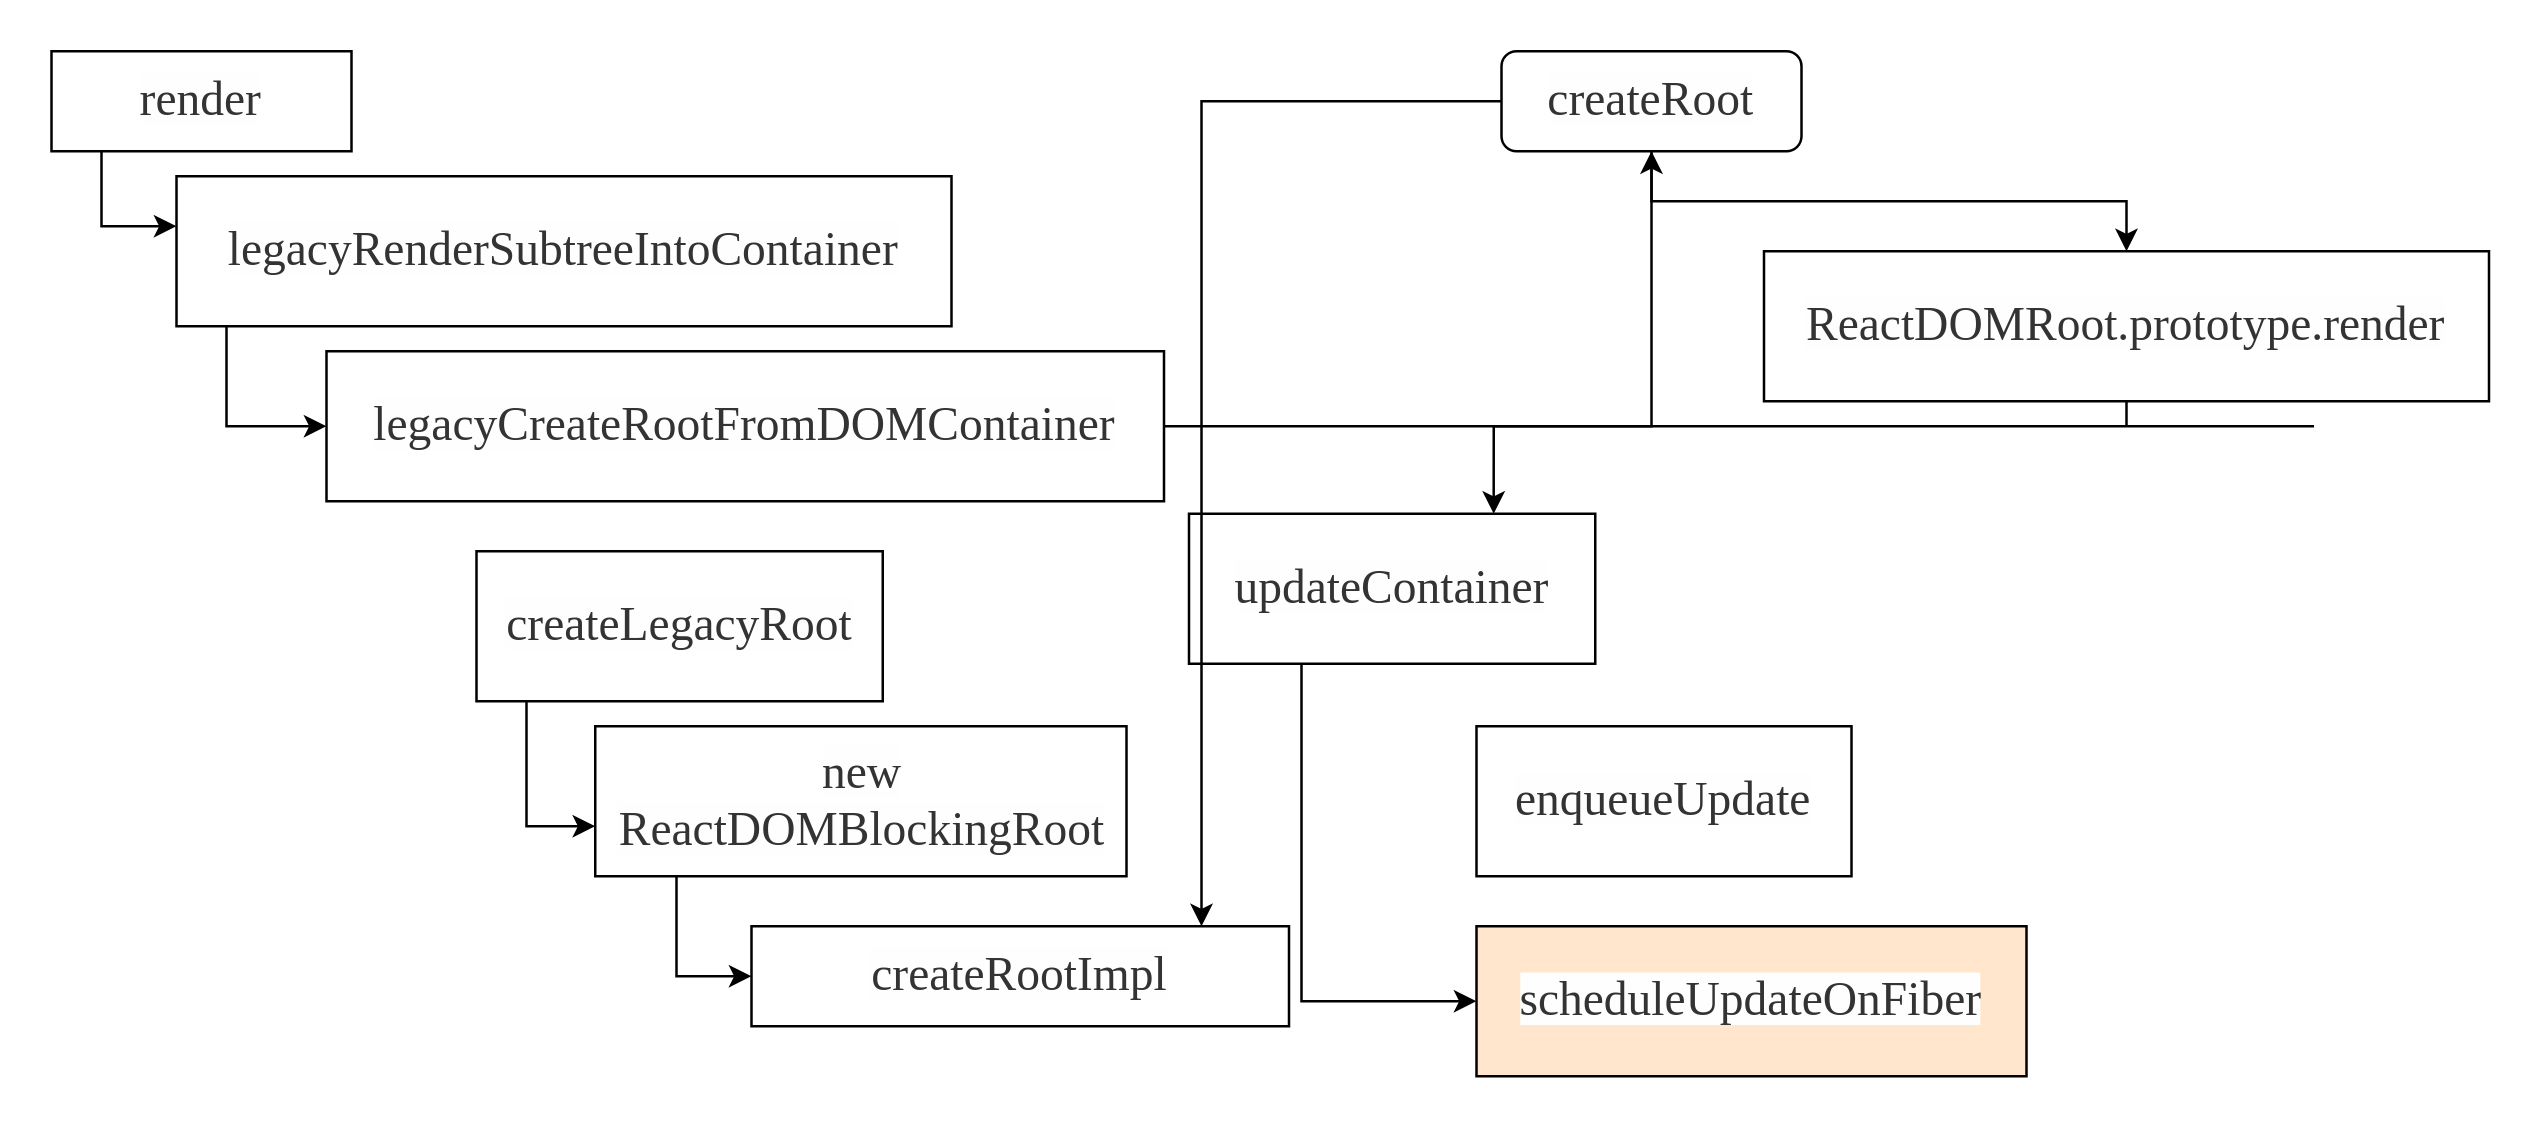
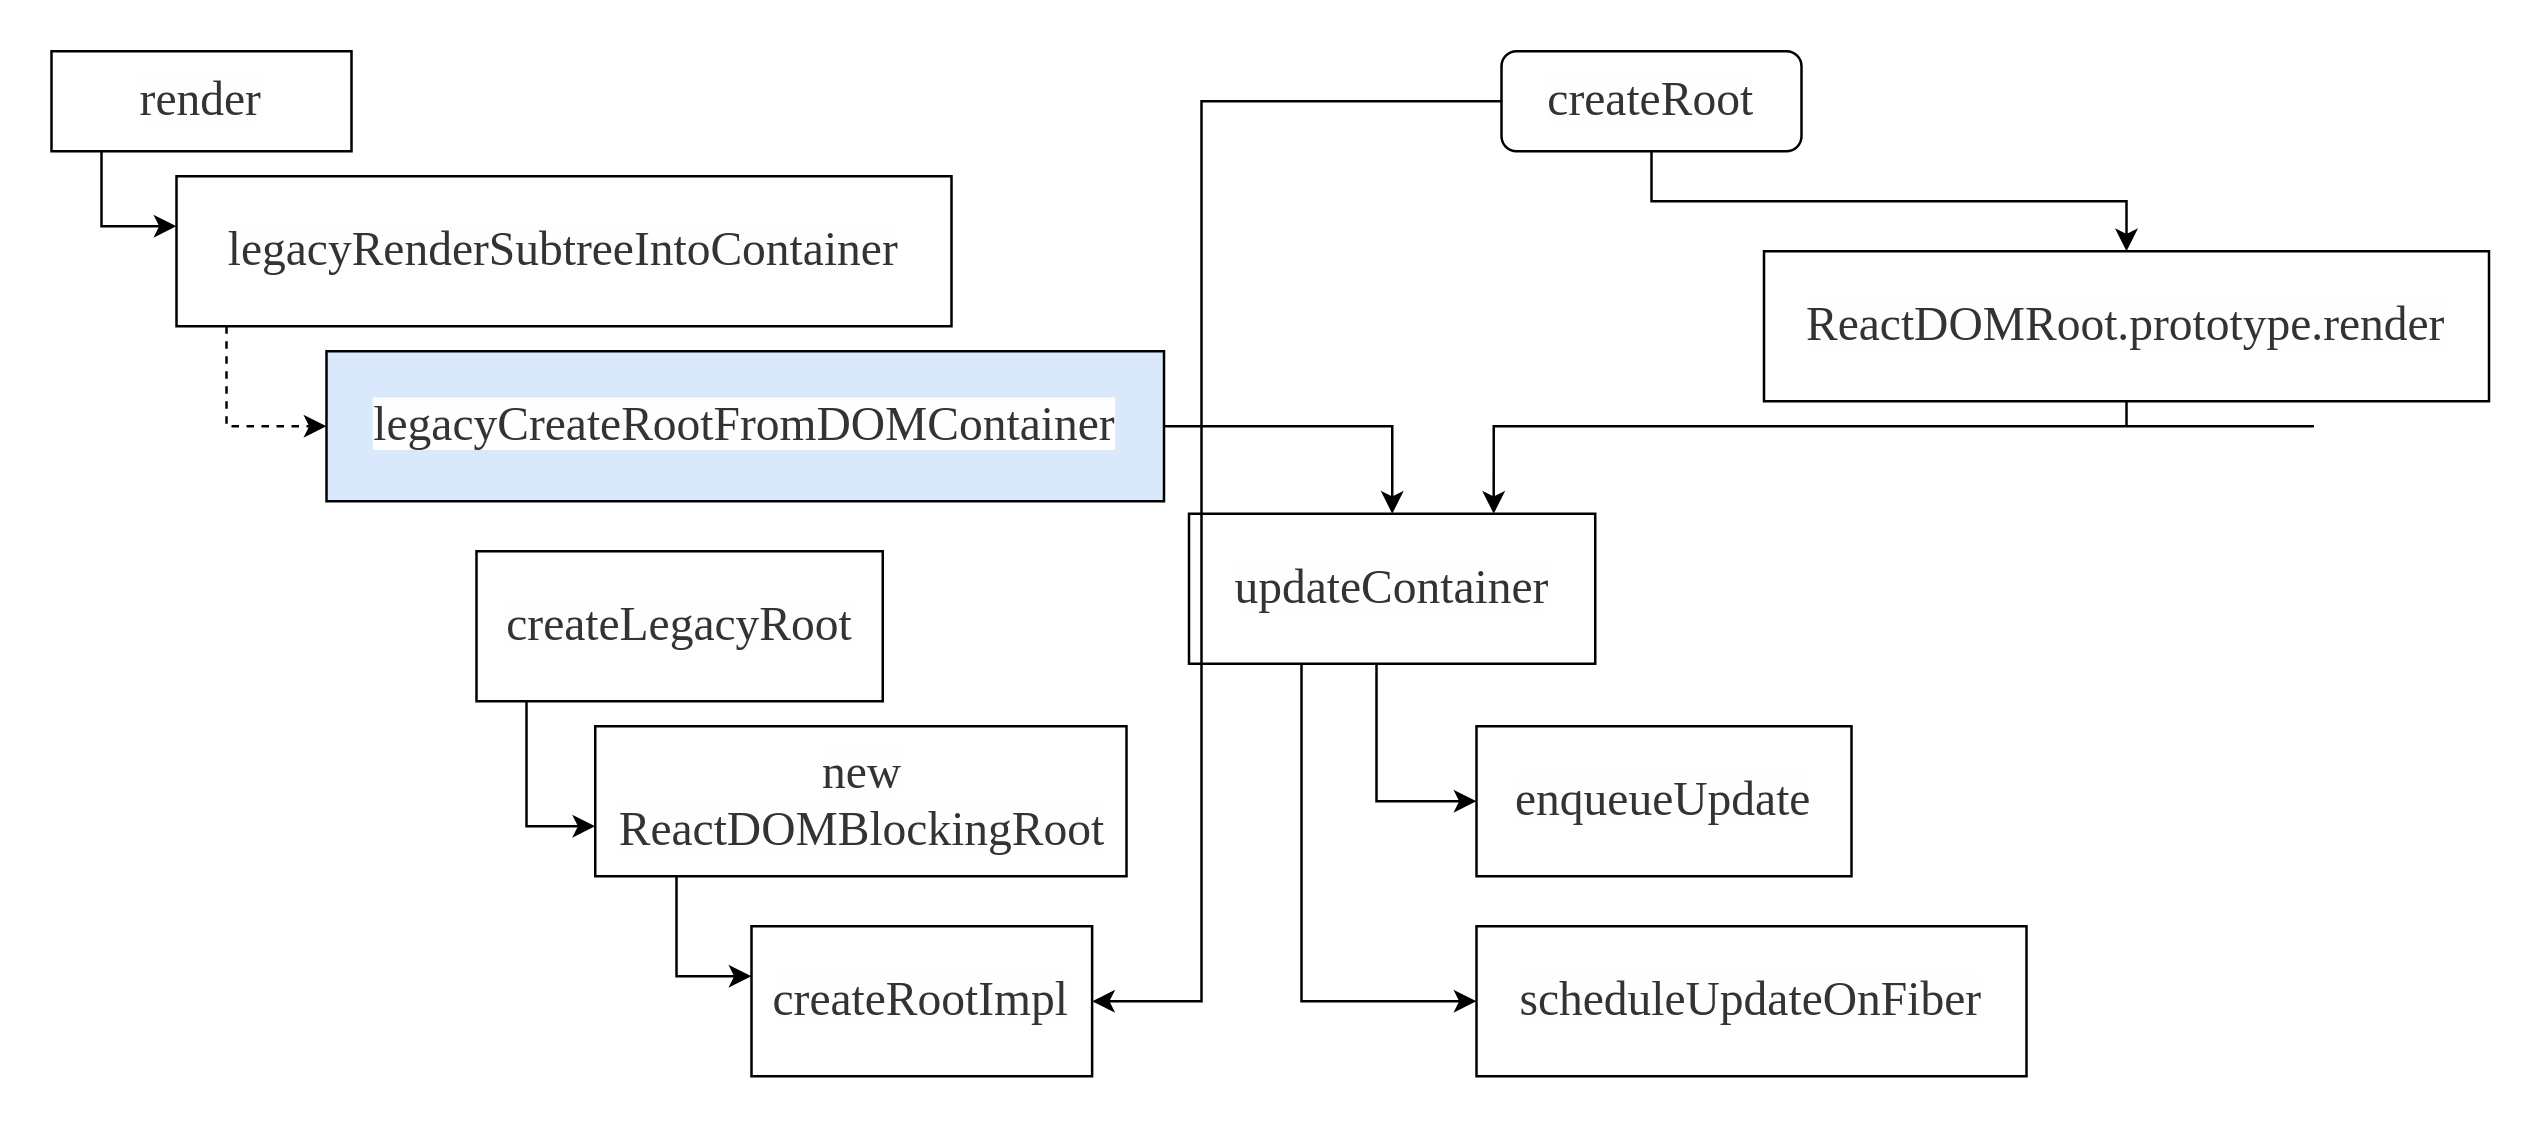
- <mxCell id="6" value="" style="edgeStyle=orthogonalEdgeStyle;rounded=0;orthogonalLoop=1;jettySize=auto;html=1;" parent="1" source="7" target="19" edge="1"><mxGeometry relative="1" as="geometry" /></mxCell>
+ <mxCell id="6" value="" style="edgeStyle=orthogonalEdgeStyle;rounded=0;orthogonalLoop=1;jettySize=auto;html=1;" parent="1" source="7" target="15" edge="1"><mxGeometry relative="1" as="geometry" /></mxCell>
- <mxCell id="4" value="" style="edgeStyle=orthogonalEdgeStyle;rounded=0;orthogonalLoop=1;jettySize=auto;html=1;" parent="1" source="5" target="7" edge="1"><mxGeometry relative="1" as="geometry"><Array as="points"><mxPoint x="90" y="170" /><mxPoint x="333" y="170" /></Array></mxGeometry></mxCell>
+ <mxCell id="4" value="" style="edgeStyle=orthogonalEdgeStyle;rounded=0;orthogonalLoop=1;jettySize=auto;html=1;dashed=1;" parent="1" source="5" target="7" edge="1"><mxGeometry relative="1" as="geometry"><Array as="points"><mxPoint x="90" y="170" /><mxPoint x="333" y="170" /></Array></mxGeometry></mxCell>
- <mxCell id="7" value="&lt;span style=&quot;color: rgb(51 , 51 , 51) ; font-family: &amp;#34;vollkorn&amp;#34; , &amp;#34;palatino&amp;#34; , &amp;#34;times&amp;#34; ; font-size: 19px ; text-align: justify ; background-color: rgb(254 , 254 , 254)&quot;&gt;legacyCreateRootFromDOMContainer&lt;/span&gt;" style="whiteSpace=wrap;html=1;rounded=0;" parent="1" vertex="1"><mxGeometry x="130" y="140" width="335" height="60" as="geometry" /></mxCell>
+ <mxCell id="7" value="&lt;span style=&quot;color: rgb(51 , 51 , 51) ; font-family: &amp;#34;vollkorn&amp;#34; , &amp;#34;palatino&amp;#34; , &amp;#34;times&amp;#34; ; font-size: 19px ; text-align: justify ; background-color: rgb(254 , 254 , 254)&quot;&gt;legacyCreateRootFromDOMContainer&lt;/span&gt;" style="whiteSpace=wrap;html=1;rounded=0;fillColor=#dae8fc;" parent="1" vertex="1"><mxGeometry x="130" y="140" width="335" height="60" as="geometry" /></mxCell>
+ <mxCell id="13" value="" style="edgeStyle=orthogonalEdgeStyle;rounded=0;orthogonalLoop=1;jettySize=auto;html=1;" parent="1" source="15" target="16" edge="1"><mxGeometry relative="1" as="geometry"><Array as="points"><mxPoint x="550" y="320" /></Array></mxGeometry></mxCell>
- <mxCell id="12" value="&lt;span style=&quot;color: rgb(51, 51, 51); font-family: vollkorn, palatino, times; font-size: 19px; font-style: normal; font-weight: normal; letter-spacing: normal; text-align: justify; text-indent: 0px; text-transform: none; word-spacing: 0px; background-color: rgb(254, 254, 254); text-decoration: none; display: inline; float: none;&quot;&gt;createRootImpl&lt;/span&gt;" style="whiteSpace=wrap;html=1;rounded=0;" parent="1" vertex="1"><mxGeometry x="300" y="370" width="215" height="40" as="geometry" /></mxCell>
+ <mxCell id="12" value="&lt;span style=&quot;color: rgb(51, 51, 51); font-family: vollkorn, palatino, times; font-size: 19px; font-style: normal; font-weight: normal; letter-spacing: normal; text-align: justify; text-indent: 0px; text-transform: none; word-spacing: 0px; background-color: rgb(254, 254, 254); text-decoration: none; display: inline; float: none;&quot;&gt;createRootImpl&lt;/span&gt;" style="whiteSpace=wrap;html=1;rounded=0;" parent="1" vertex="1"><mxGeometry x="300" y="370" width="136.25" height="60" as="geometry" /></mxCell>
- <mxCell id="20" value="&lt;span style=&quot;color: rgb(51 , 51 , 51) ; font-family: &amp;#34;vollkorn&amp;#34; , &amp;#34;palatino&amp;#34; , &amp;#34;times&amp;#34; ; font-size: 19px ; text-align: justify ; background-color: rgb(254 , 254 , 254)&quot;&gt;scheduleUpdateOnFiber&lt;/span&gt;" style="whiteSpace=wrap;html=1;rounded=0;fillColor=#ffe6cc;" parent="1" vertex="1"><mxGeometry x="590" y="370" width="220" height="60" as="geometry" /></mxCell>
+ <mxCell id="20" value="&lt;span style=&quot;color: rgb(51 , 51 , 51) ; font-family: &amp;#34;vollkorn&amp;#34; , &amp;#34;palatino&amp;#34; , &amp;#34;times&amp;#34; ; font-size: 19px ; text-align: justify ; background-color: rgb(254 , 254 , 254)&quot;&gt;scheduleUpdateOnFiber&lt;/span&gt;" style="whiteSpace=wrap;html=1;rounded=0;" parent="1" vertex="1"><mxGeometry x="590" y="370" width="220" height="60" as="geometry" /></mxCell>
